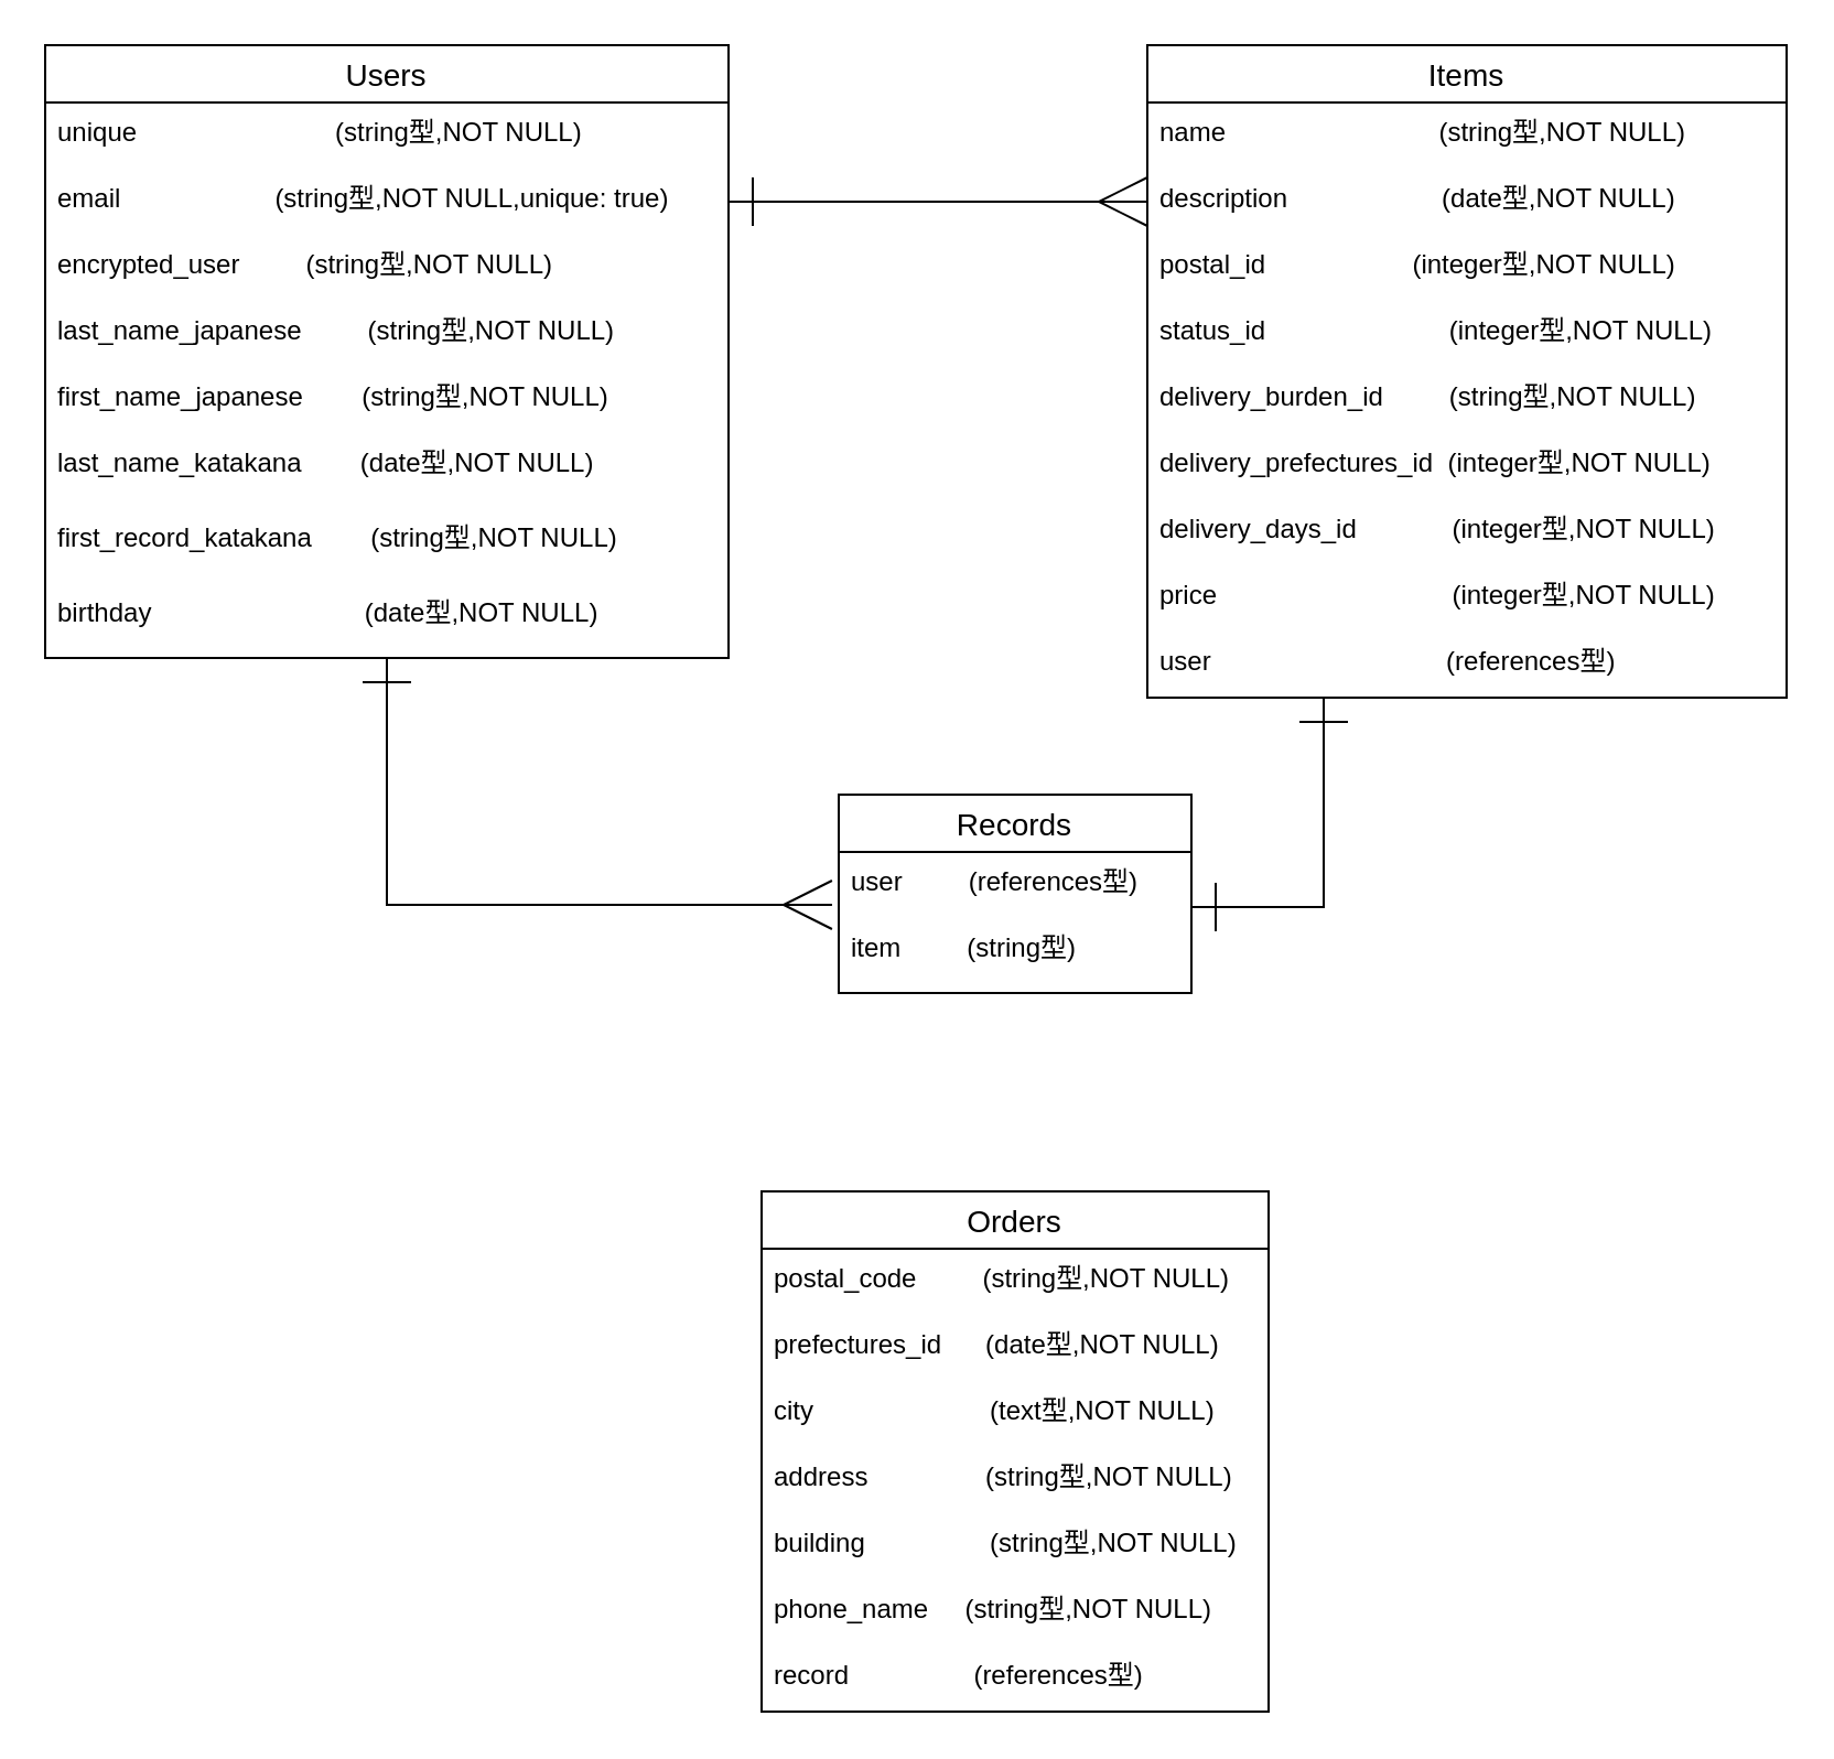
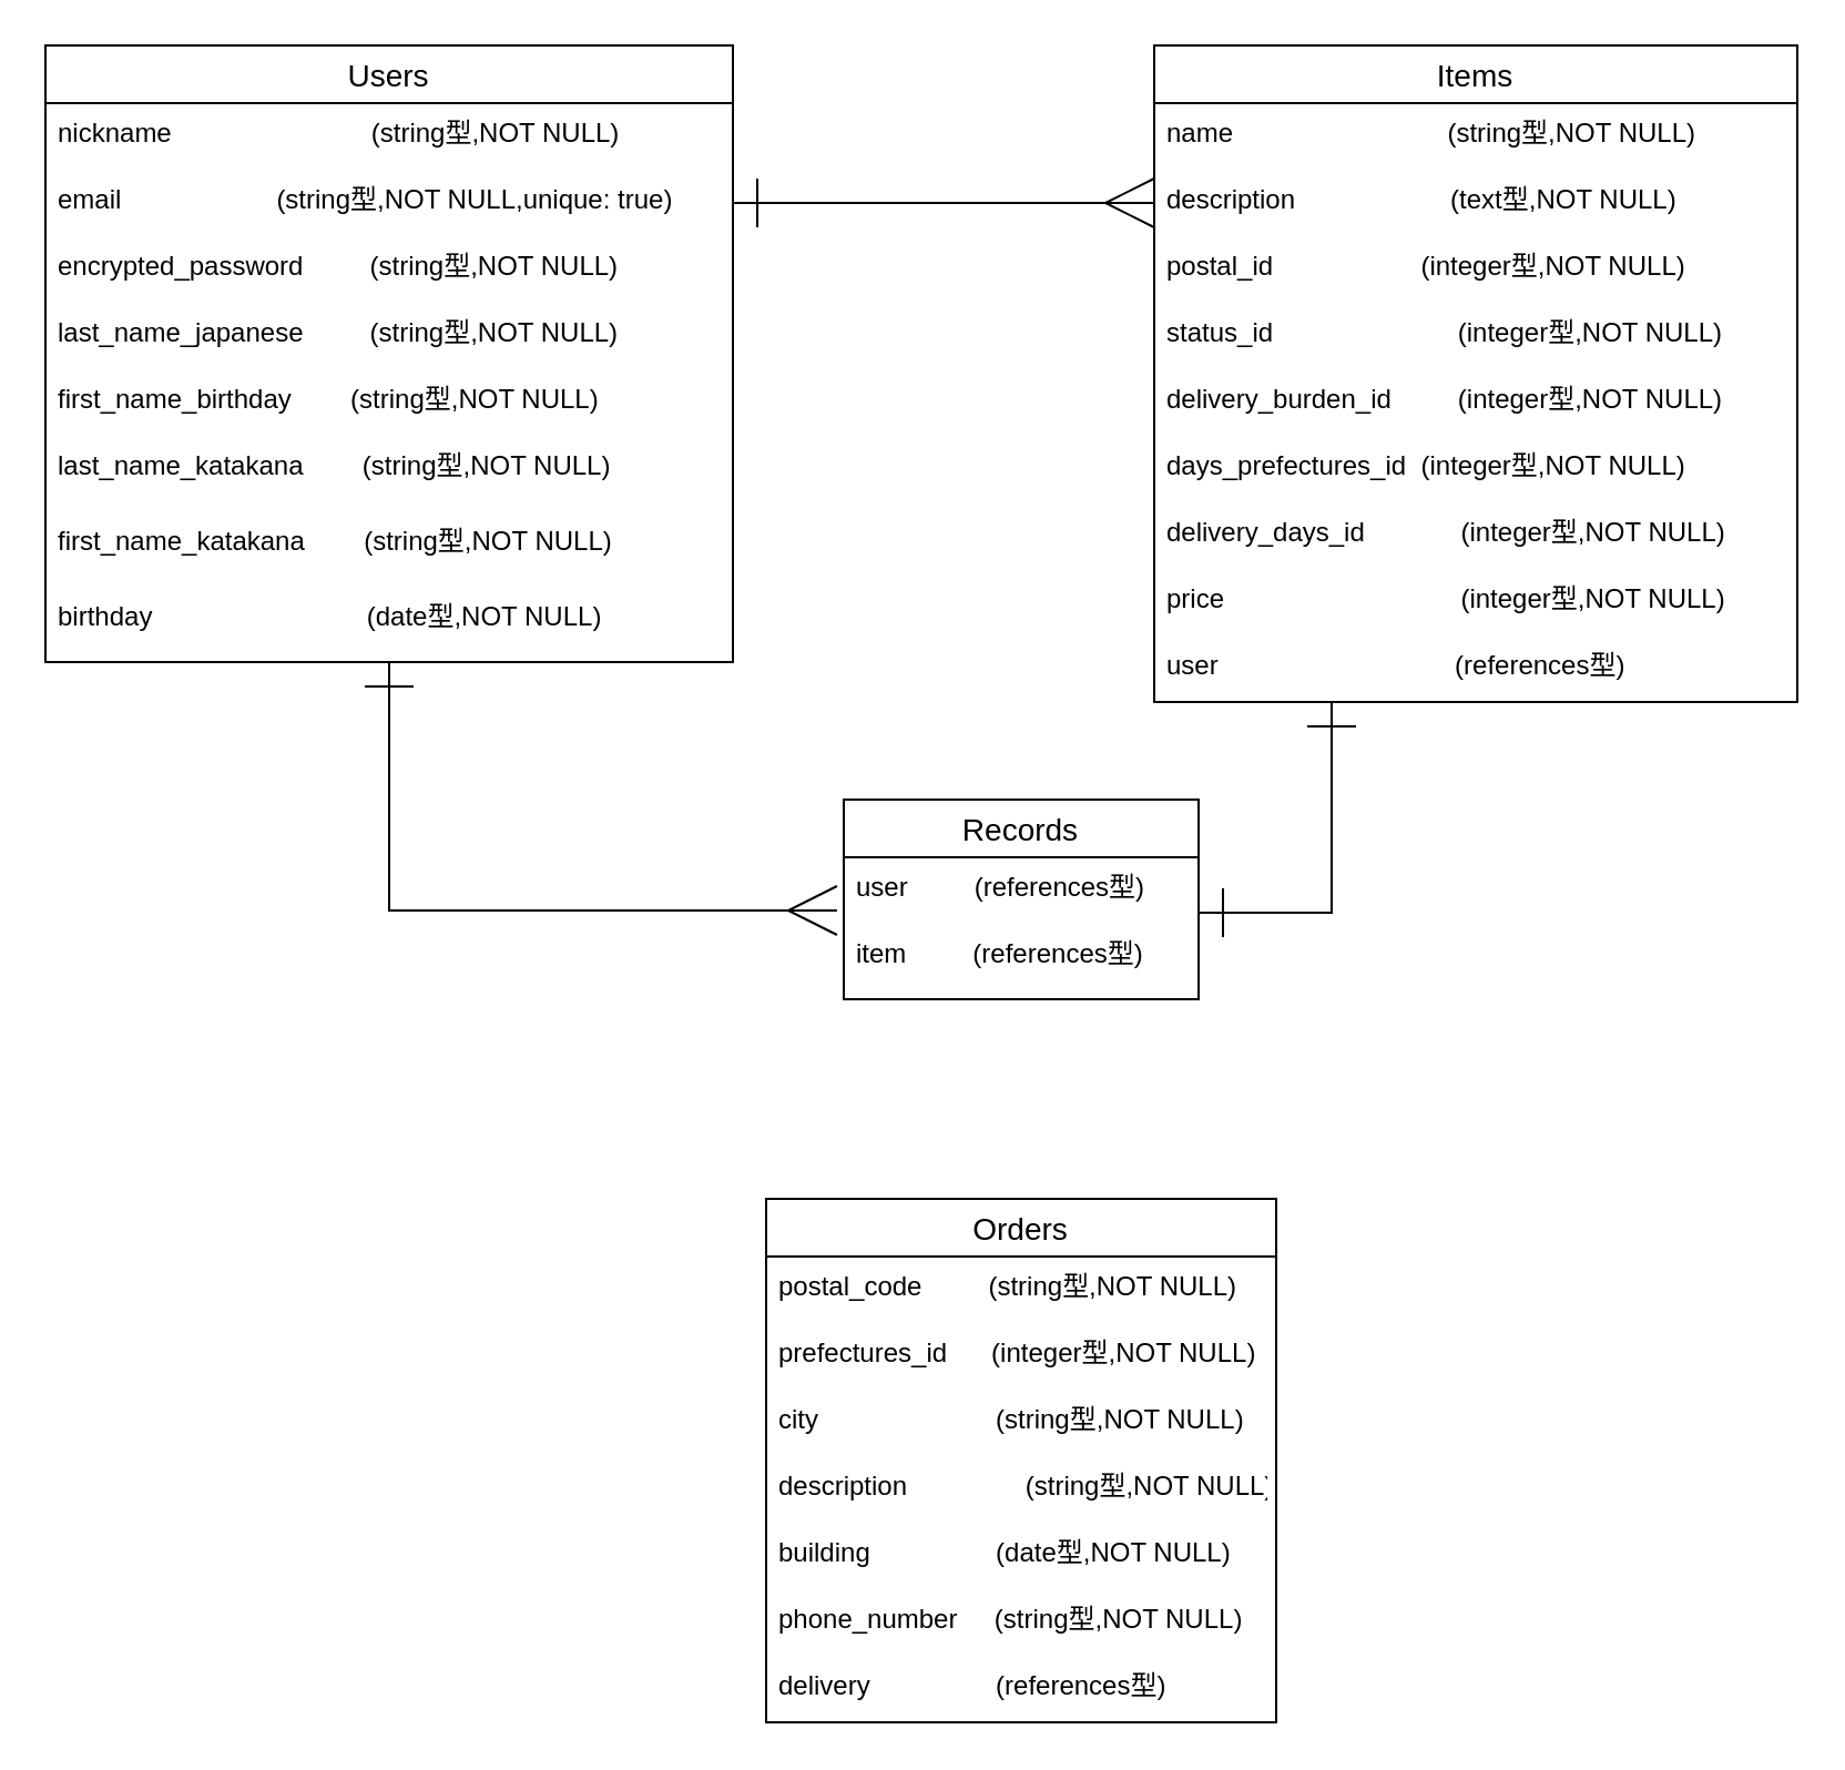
- <mxCell id="4" value="unique                           (string型,NOT NULL)" style="text;strokeColor=none;fillColor=none;spacingLeft=4;spacingRight=4;overflow=hidden;rotatable=0;points=[[0,0.5],[1,0.5]];portConstraint=eastwest;fontSize=12;" vertex="1" parent="3"><mxGeometry y="26" width="310" height="30" as="geometry" /></mxCell>
+ <mxCell id="4" value="nickname                           (string型,NOT NULL)" style="text;strokeColor=none;fillColor=none;spacingLeft=4;spacingRight=4;overflow=hidden;rotatable=0;points=[[0,0.5],[1,0.5]];portConstraint=eastwest;fontSize=12;" vertex="1" parent="3"><mxGeometry y="26" width="310" height="30" as="geometry" /></mxCell>
- <mxCell id="15" value="description                     (date型,NOT NULL)" style="text;strokeColor=none;fillColor=none;spacingLeft=4;spacingRight=4;overflow=hidden;rotatable=0;points=[[0,0.5],[1,0.5]];portConstraint=eastwest;fontSize=12;" vertex="1" parent="13"><mxGeometry y="56" width="290" height="30" as="geometry" /></mxCell>
+ <mxCell id="15" value="description                     (text型,NOT NULL)" style="text;strokeColor=none;fillColor=none;spacingLeft=4;spacingRight=4;overflow=hidden;rotatable=0;points=[[0,0.5],[1,0.5]];portConstraint=eastwest;fontSize=12;" vertex="1" parent="13"><mxGeometry y="56" width="290" height="30" as="geometry" /></mxCell>
- <mxCell id="6" value="encrypted_user         (string型,NOT NULL)" style="text;strokeColor=none;fillColor=none;spacingLeft=4;spacingRight=4;overflow=hidden;rotatable=0;points=[[0,0.5],[1,0.5]];portConstraint=eastwest;fontSize=12;" vertex="1" parent="3"><mxGeometry y="86" width="310" height="30" as="geometry" /></mxCell>
+ <mxCell id="6" value="encrypted_password         (string型,NOT NULL)" style="text;strokeColor=none;fillColor=none;spacingLeft=4;spacingRight=4;overflow=hidden;rotatable=0;points=[[0,0.5],[1,0.5]];portConstraint=eastwest;fontSize=12;" vertex="1" parent="3"><mxGeometry y="86" width="310" height="30" as="geometry" /></mxCell>
- <mxCell id="8" value="first_name_japanese        (string型,NOT NULL)" style="text;strokeColor=none;fillColor=none;spacingLeft=4;spacingRight=4;overflow=hidden;rotatable=0;points=[[0,0.5],[1,0.5]];portConstraint=eastwest;fontSize=12;" vertex="1" parent="3"><mxGeometry y="146" width="310" height="30" as="geometry" /></mxCell>
+ <mxCell id="8" value="first_name_birthday        (string型,NOT NULL)" style="text;strokeColor=none;fillColor=none;spacingLeft=4;spacingRight=4;overflow=hidden;rotatable=0;points=[[0,0.5],[1,0.5]];portConstraint=eastwest;fontSize=12;" vertex="1" parent="3"><mxGeometry y="146" width="310" height="30" as="geometry" /></mxCell>
- <mxCell id="18" value="delivery_burden_id         (string型,NOT NULL)" style="text;strokeColor=none;fillColor=none;spacingLeft=4;spacingRight=4;overflow=hidden;rotatable=0;points=[[0,0.5],[1,0.5]];portConstraint=eastwest;fontSize=12;" vertex="1" parent="13"><mxGeometry y="146" width="290" height="30" as="geometry" /></mxCell>
+ <mxCell id="18" value="delivery_burden_id         (integer型,NOT NULL)" style="text;strokeColor=none;fillColor=none;spacingLeft=4;spacingRight=4;overflow=hidden;rotatable=0;points=[[0,0.5],[1,0.5]];portConstraint=eastwest;fontSize=12;" vertex="1" parent="13"><mxGeometry y="146" width="290" height="30" as="geometry" /></mxCell>
- <mxCell id="9" value="last_name_katakana        (date型,NOT NULL)" style="text;strokeColor=none;fillColor=none;spacingLeft=4;spacingRight=4;overflow=hidden;rotatable=0;points=[[0,0.5],[1,0.5]];portConstraint=eastwest;fontSize=12;" vertex="1" parent="3"><mxGeometry y="176" width="310" height="34" as="geometry" /></mxCell>
+ <mxCell id="9" value="last_name_katakana        (string型,NOT NULL)" style="text;strokeColor=none;fillColor=none;spacingLeft=4;spacingRight=4;overflow=hidden;rotatable=0;points=[[0,0.5],[1,0.5]];portConstraint=eastwest;fontSize=12;" vertex="1" parent="3"><mxGeometry y="176" width="310" height="34" as="geometry" /></mxCell>
- <mxCell id="19" value="delivery_prefectures_id  (integer型,NOT NULL)" style="text;strokeColor=none;fillColor=none;spacingLeft=4;spacingRight=4;overflow=hidden;rotatable=0;points=[[0,0.5],[1,0.5]];portConstraint=eastwest;fontSize=12;" vertex="1" parent="13"><mxGeometry y="176" width="290" height="30" as="geometry" /></mxCell>
+ <mxCell id="19" value="days_prefectures_id  (integer型,NOT NULL)" style="text;strokeColor=none;fillColor=none;spacingLeft=4;spacingRight=4;overflow=hidden;rotatable=0;points=[[0,0.5],[1,0.5]];portConstraint=eastwest;fontSize=12;" vertex="1" parent="13"><mxGeometry y="176" width="290" height="30" as="geometry" /></mxCell>
- <mxCell id="10" value="first_record_katakana        (string型,NOT NULL)" style="text;strokeColor=none;fillColor=none;spacingLeft=4;spacingRight=4;overflow=hidden;rotatable=0;points=[[0,0.5],[1,0.5]];portConstraint=eastwest;fontSize=12;" vertex="1" parent="3"><mxGeometry y="210" width="310" height="34" as="geometry" /></mxCell>
+ <mxCell id="10" value="first_name_katakana        (string型,NOT NULL)" style="text;strokeColor=none;fillColor=none;spacingLeft=4;spacingRight=4;overflow=hidden;rotatable=0;points=[[0,0.5],[1,0.5]];portConstraint=eastwest;fontSize=12;" vertex="1" parent="3"><mxGeometry y="210" width="310" height="34" as="geometry" /></mxCell>
- <mxCell id="25" value="item         (string型)" style="text;strokeColor=none;fillColor=none;spacingLeft=4;spacingRight=4;overflow=hidden;rotatable=0;points=[[0,0.5],[1,0.5]];portConstraint=eastwest;fontSize=12;" vertex="1" parent="23"><mxGeometry y="56" width="160" height="34" as="geometry" /></mxCell>
+ <mxCell id="25" value="item         (references型)" style="text;strokeColor=none;fillColor=none;spacingLeft=4;spacingRight=4;overflow=hidden;rotatable=0;points=[[0,0.5],[1,0.5]];portConstraint=eastwest;fontSize=12;" vertex="1" parent="23"><mxGeometry y="56" width="160" height="34" as="geometry" /></mxCell>
- <mxCell id="28" value="prefectures_id      (date型,NOT NULL)" style="text;strokeColor=none;fillColor=none;spacingLeft=4;spacingRight=4;overflow=hidden;rotatable=0;points=[[0,0.5],[1,0.5]];portConstraint=eastwest;fontSize=12;" vertex="1" parent="26"><mxGeometry y="56" width="230" height="30" as="geometry" /></mxCell>
+ <mxCell id="28" value="prefectures_id      (integer型,NOT NULL)" style="text;strokeColor=none;fillColor=none;spacingLeft=4;spacingRight=4;overflow=hidden;rotatable=0;points=[[0,0.5],[1,0.5]];portConstraint=eastwest;fontSize=12;" vertex="1" parent="26"><mxGeometry y="56" width="230" height="30" as="geometry" /></mxCell>
- <mxCell id="29" value="city                        (text型,NOT NULL)" style="text;strokeColor=none;fillColor=none;spacingLeft=4;spacingRight=4;overflow=hidden;rotatable=0;points=[[0,0.5],[1,0.5]];portConstraint=eastwest;fontSize=12;" vertex="1" parent="26"><mxGeometry y="86" width="230" height="30" as="geometry" /></mxCell>
+ <mxCell id="29" value="city                        (string型,NOT NULL)" style="text;strokeColor=none;fillColor=none;spacingLeft=4;spacingRight=4;overflow=hidden;rotatable=0;points=[[0,0.5],[1,0.5]];portConstraint=eastwest;fontSize=12;" vertex="1" parent="26"><mxGeometry y="86" width="230" height="30" as="geometry" /></mxCell>
- <mxCell id="30" value="address                (string型,NOT NULL)" style="text;strokeColor=none;fillColor=none;spacingLeft=4;spacingRight=4;overflow=hidden;rotatable=0;points=[[0,0.5],[1,0.5]];portConstraint=eastwest;fontSize=12;" vertex="1" parent="26"><mxGeometry y="116" width="230" height="30" as="geometry" /></mxCell>
+ <mxCell id="30" value="description                (string型,NOT NULL)" style="text;strokeColor=none;fillColor=none;spacingLeft=4;spacingRight=4;overflow=hidden;rotatable=0;points=[[0,0.5],[1,0.5]];portConstraint=eastwest;fontSize=12;" vertex="1" parent="26"><mxGeometry y="116" width="230" height="30" as="geometry" /></mxCell>
- <mxCell id="31" value="building                 (string型,NOT NULL)" style="text;strokeColor=none;fillColor=none;spacingLeft=4;spacingRight=4;overflow=hidden;rotatable=0;points=[[0,0.5],[1,0.5]];portConstraint=eastwest;fontSize=12;" vertex="1" parent="26"><mxGeometry y="146" width="230" height="30" as="geometry" /></mxCell>
+ <mxCell id="31" value="building                 (date型,NOT NULL)" style="text;strokeColor=none;fillColor=none;spacingLeft=4;spacingRight=4;overflow=hidden;rotatable=0;points=[[0,0.5],[1,0.5]];portConstraint=eastwest;fontSize=12;" vertex="1" parent="26"><mxGeometry y="146" width="230" height="30" as="geometry" /></mxCell>
- <mxCell id="32" value="phone_name     (string型,NOT NULL)" style="text;strokeColor=none;fillColor=none;spacingLeft=4;spacingRight=4;overflow=hidden;rotatable=0;points=[[0,0.5],[1,0.5]];portConstraint=eastwest;fontSize=12;" vertex="1" parent="26"><mxGeometry y="176" width="230" height="30" as="geometry" /></mxCell>
+ <mxCell id="32" value="phone_number     (string型,NOT NULL)" style="text;strokeColor=none;fillColor=none;spacingLeft=4;spacingRight=4;overflow=hidden;rotatable=0;points=[[0,0.5],[1,0.5]];portConstraint=eastwest;fontSize=12;" vertex="1" parent="26"><mxGeometry y="176" width="230" height="30" as="geometry" /></mxCell>
- <mxCell id="33" value="record                 (references型)" style="text;strokeColor=none;fillColor=none;spacingLeft=4;spacingRight=4;overflow=hidden;rotatable=0;points=[[0,0.5],[1,0.5]];portConstraint=eastwest;fontSize=12;" vertex="1" parent="26"><mxGeometry y="206" width="230" height="30" as="geometry" /></mxCell>
+ <mxCell id="33" value="delivery                 (references型)" style="text;strokeColor=none;fillColor=none;spacingLeft=4;spacingRight=4;overflow=hidden;rotatable=0;points=[[0,0.5],[1,0.5]];portConstraint=eastwest;fontSize=12;" vertex="1" parent="26"><mxGeometry y="206" width="230" height="30" as="geometry" /></mxCell>
